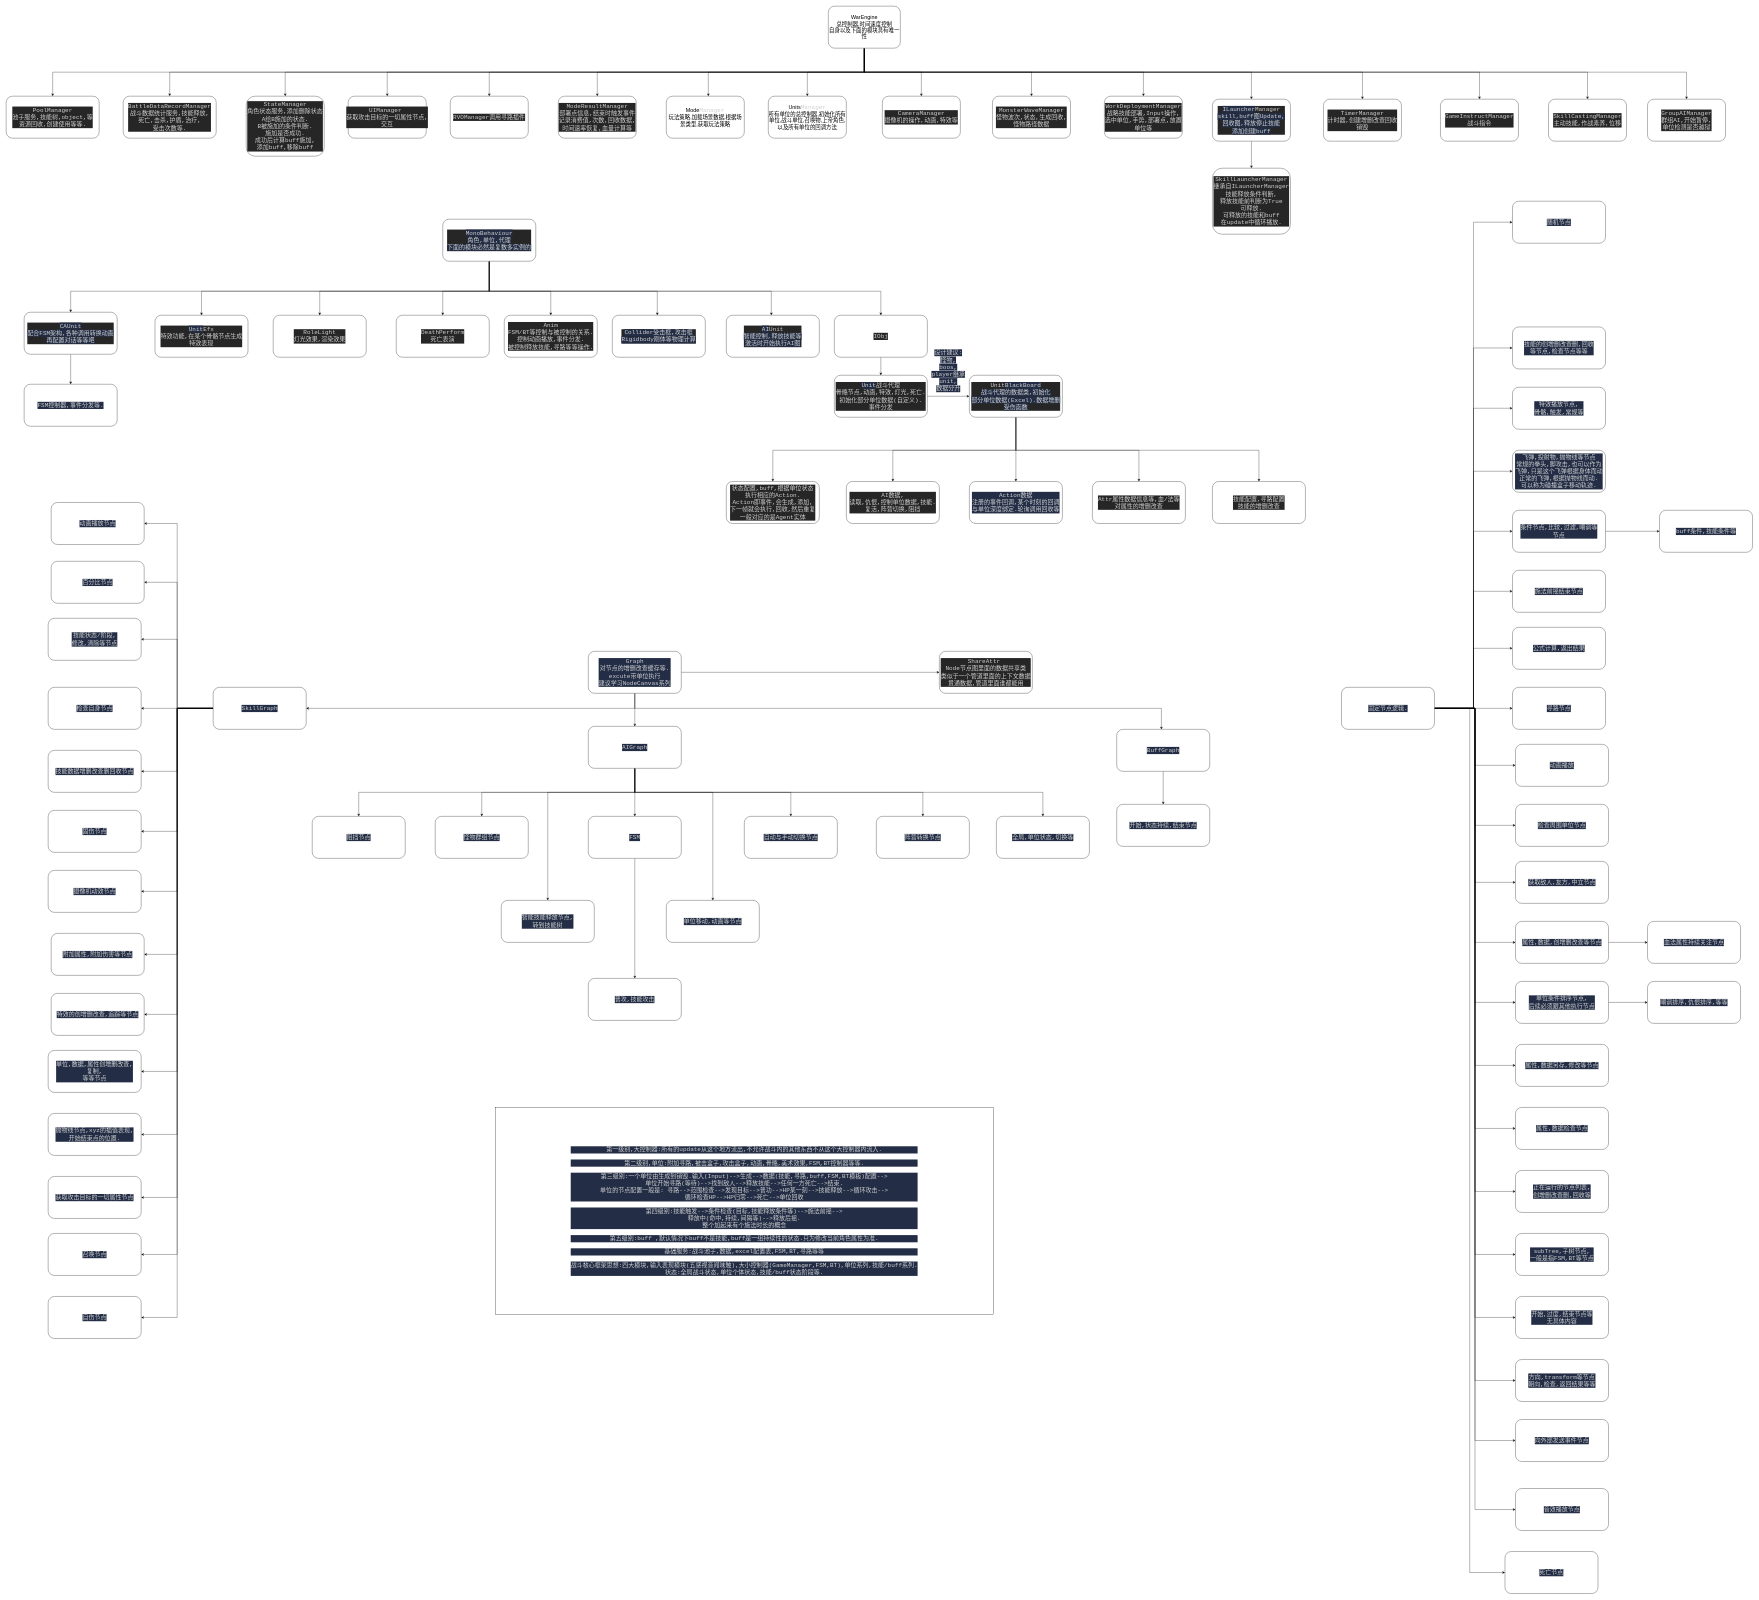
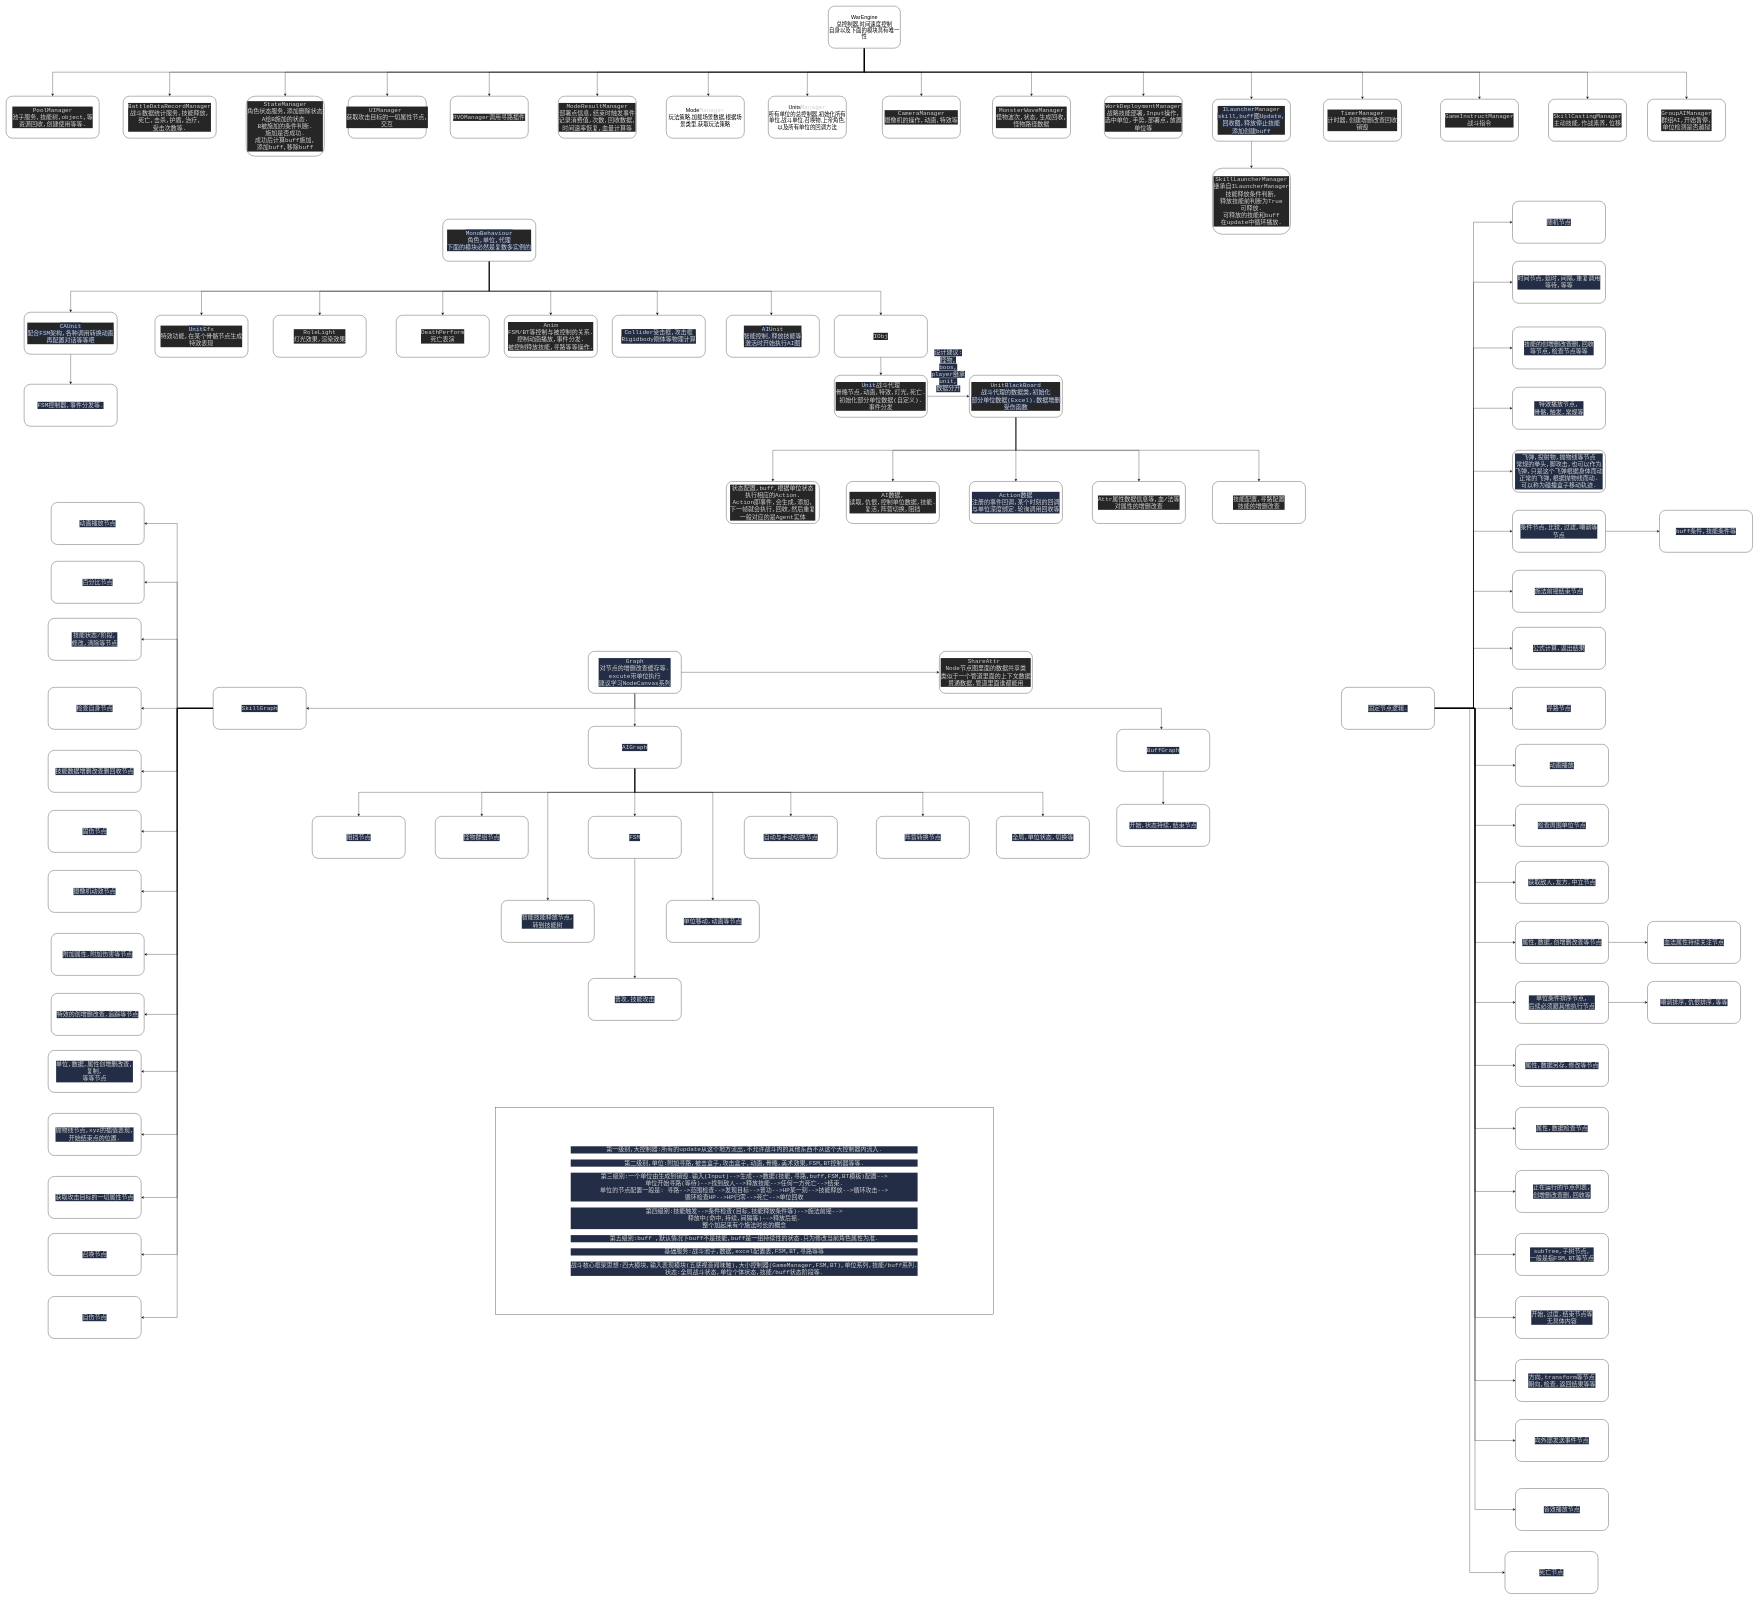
+ <mxCell id="118" style="edgeStyle=orthogonalEdgeStyle;rounded=0;orthogonalLoop=1;jettySize=auto;html=1;entryX=0;entryY=0.5;entryDx=0;entryDy=0;" parent="1" source="126" target="147" edge="1"><mxGeometry relative="1" as="geometry" /></mxCell>
+ <mxCell id="147" value="&lt;font style=&quot;font-size: 18px;&quot;&gt;&lt;pre style=&quot;color: rgb(208, 208, 208); font-family: &amp;quot;Courier New&amp;quot;, monospace; font-size: 15pt;&quot;&gt;&lt;pre style=&quot;font-family: &amp;quot;Courier New&amp;quot;, monospace; font-size: 15pt; background-color: rgb(35, 46, 70);&quot;&gt;时间节点,延时,间隔,重复调用&lt;br&gt;等待,等等&lt;/pre&gt;&lt;/pre&gt;&lt;/font&gt;" style="whiteSpace=wrap;html=1;rounded=1;" parent="1" vertex="1"><mxGeometry x="5040" y="870" width="310" height="140" as="geometry" /></mxCell>
